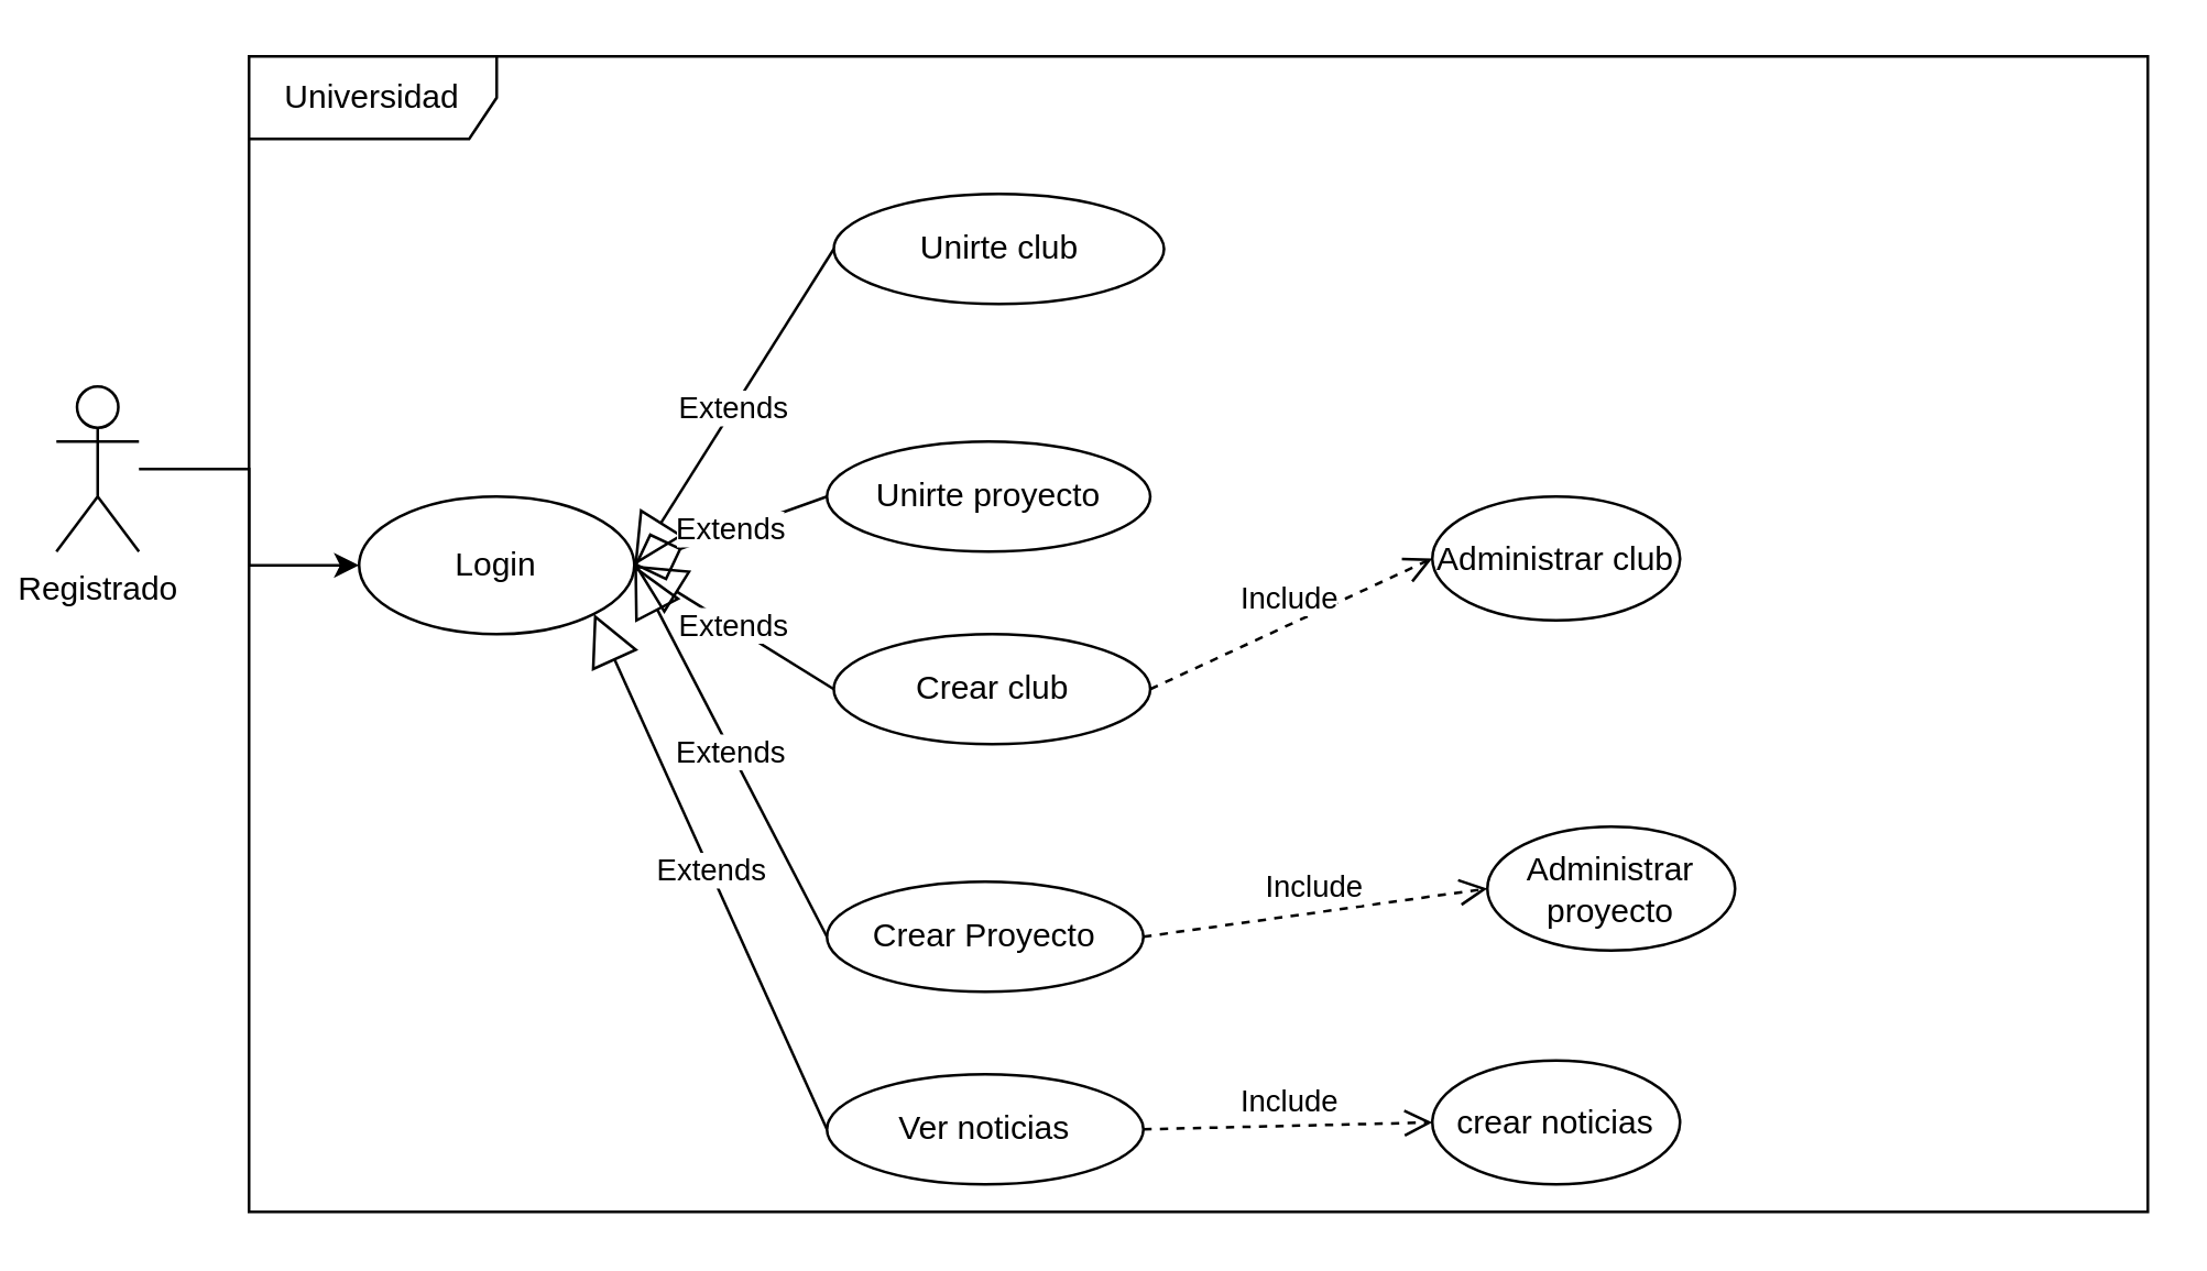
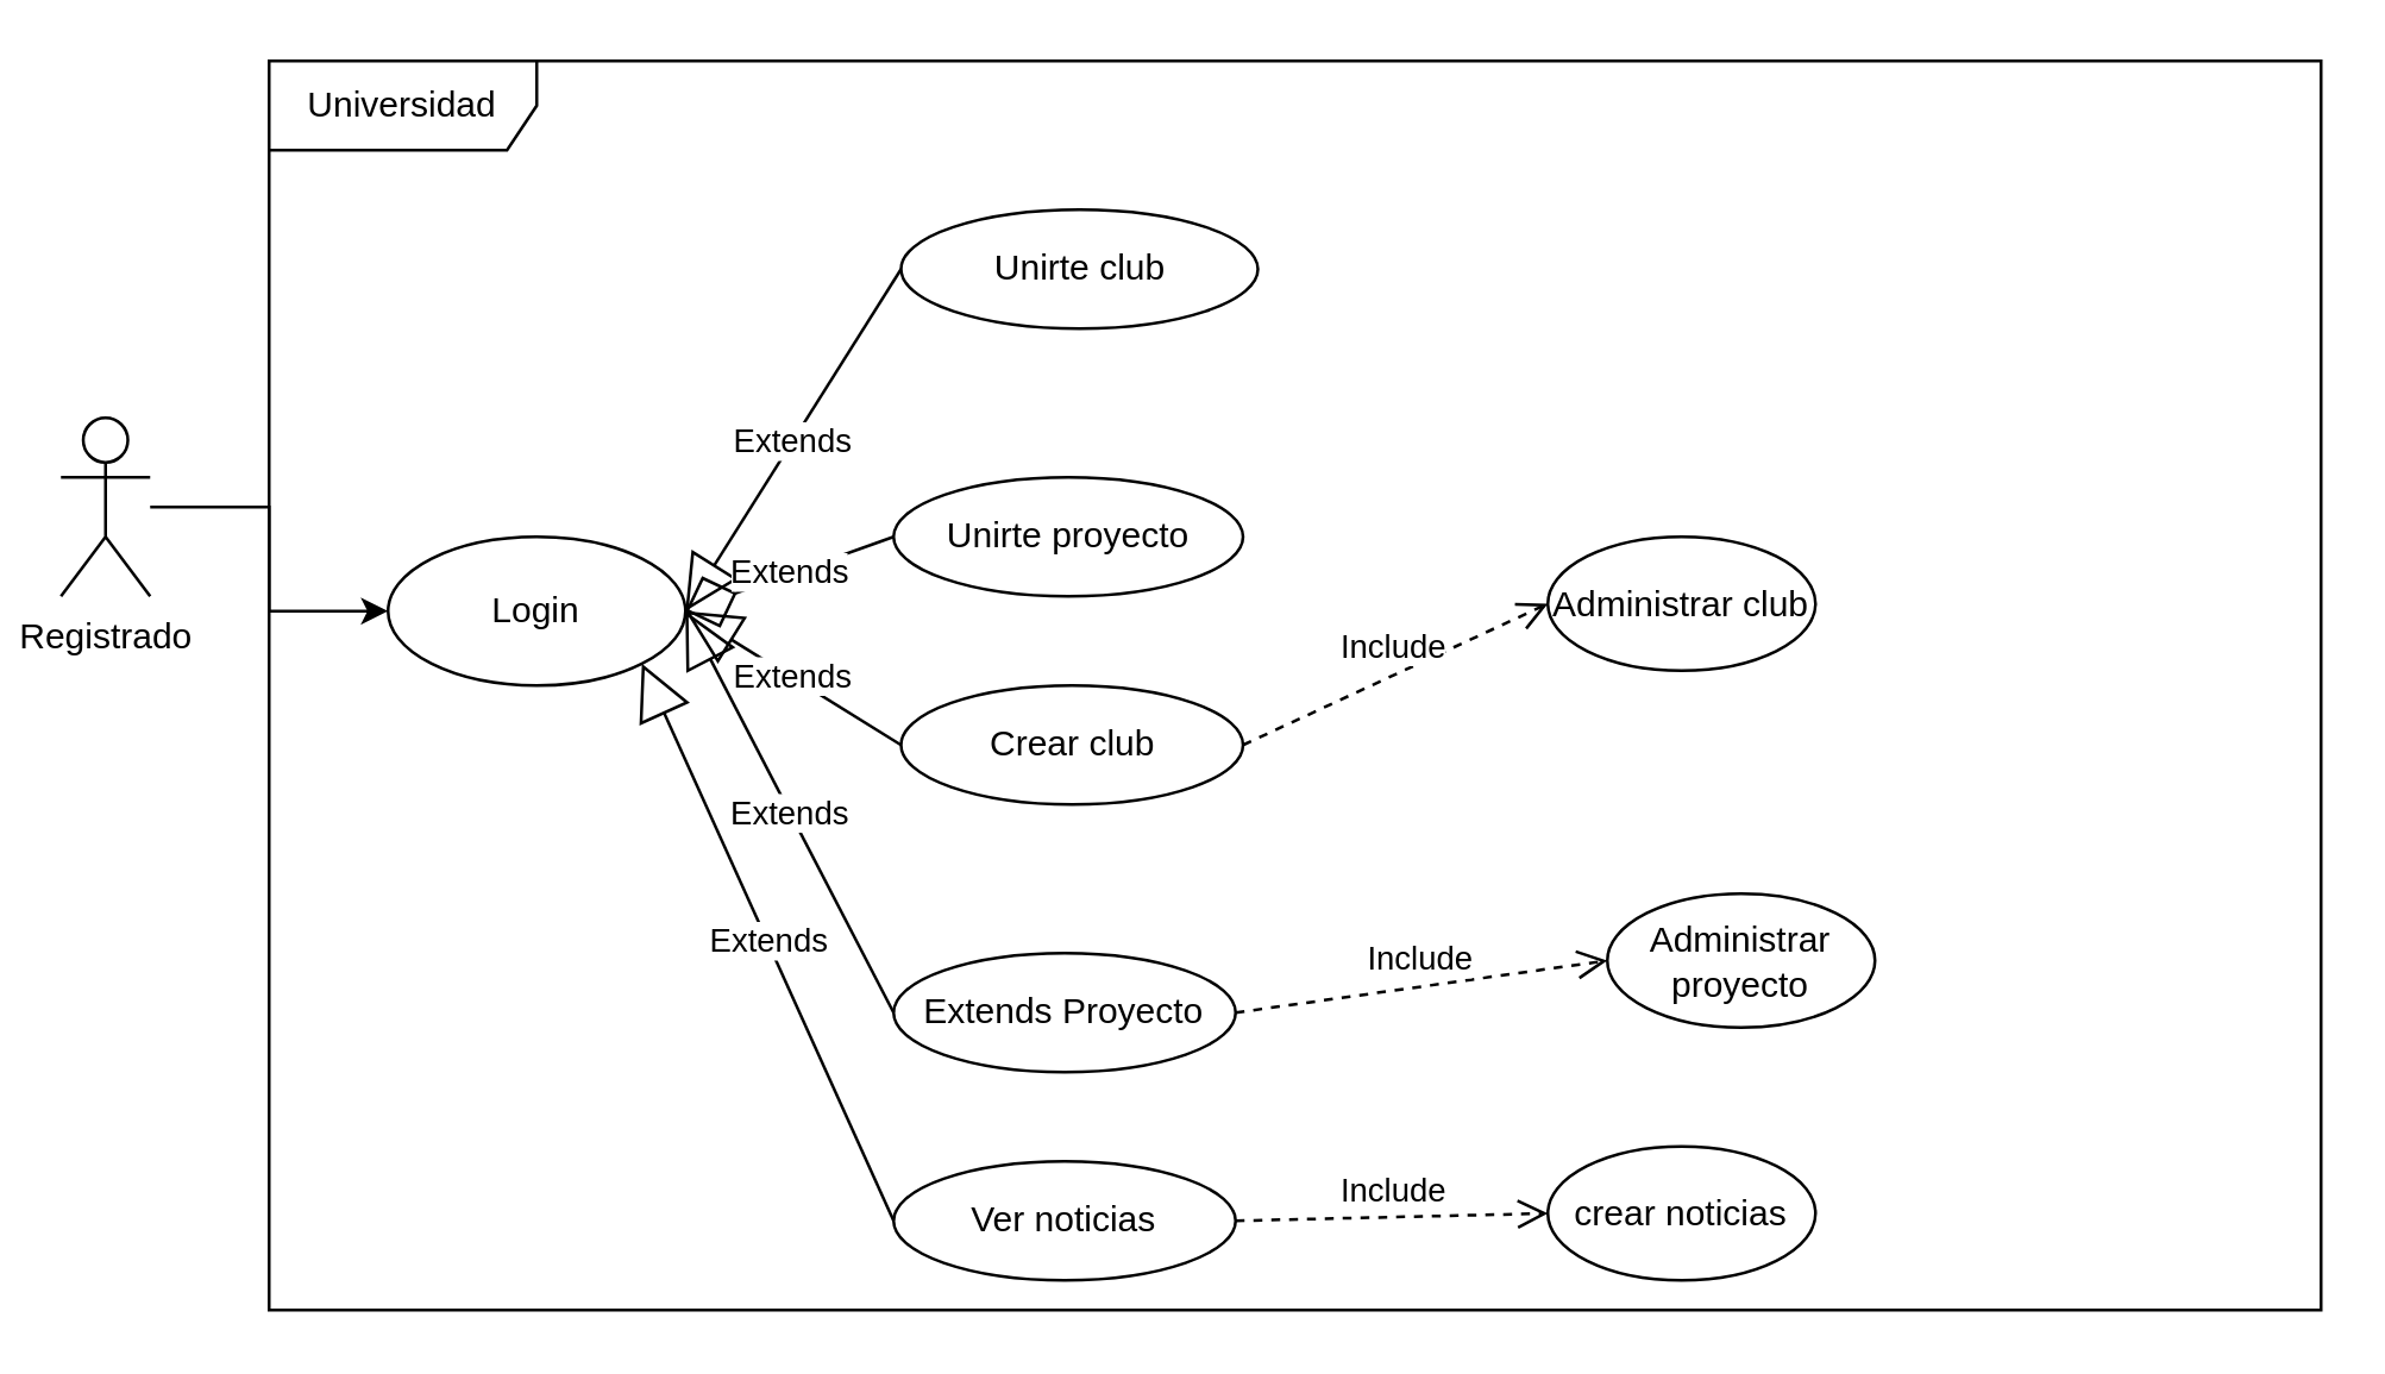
- <mxCell id="9" value="Crear Proyecto" style="ellipse;whiteSpace=wrap;html=1;" vertex="1" parent="1"><mxGeometry x="300" y="320" width="115" height="40" as="geometry" /></mxCell>
+ <mxCell id="9" value="Extends Proyecto" style="ellipse;whiteSpace=wrap;html=1;" vertex="1" parent="1"><mxGeometry x="300" y="320" width="115" height="40" as="geometry" /></mxCell>
